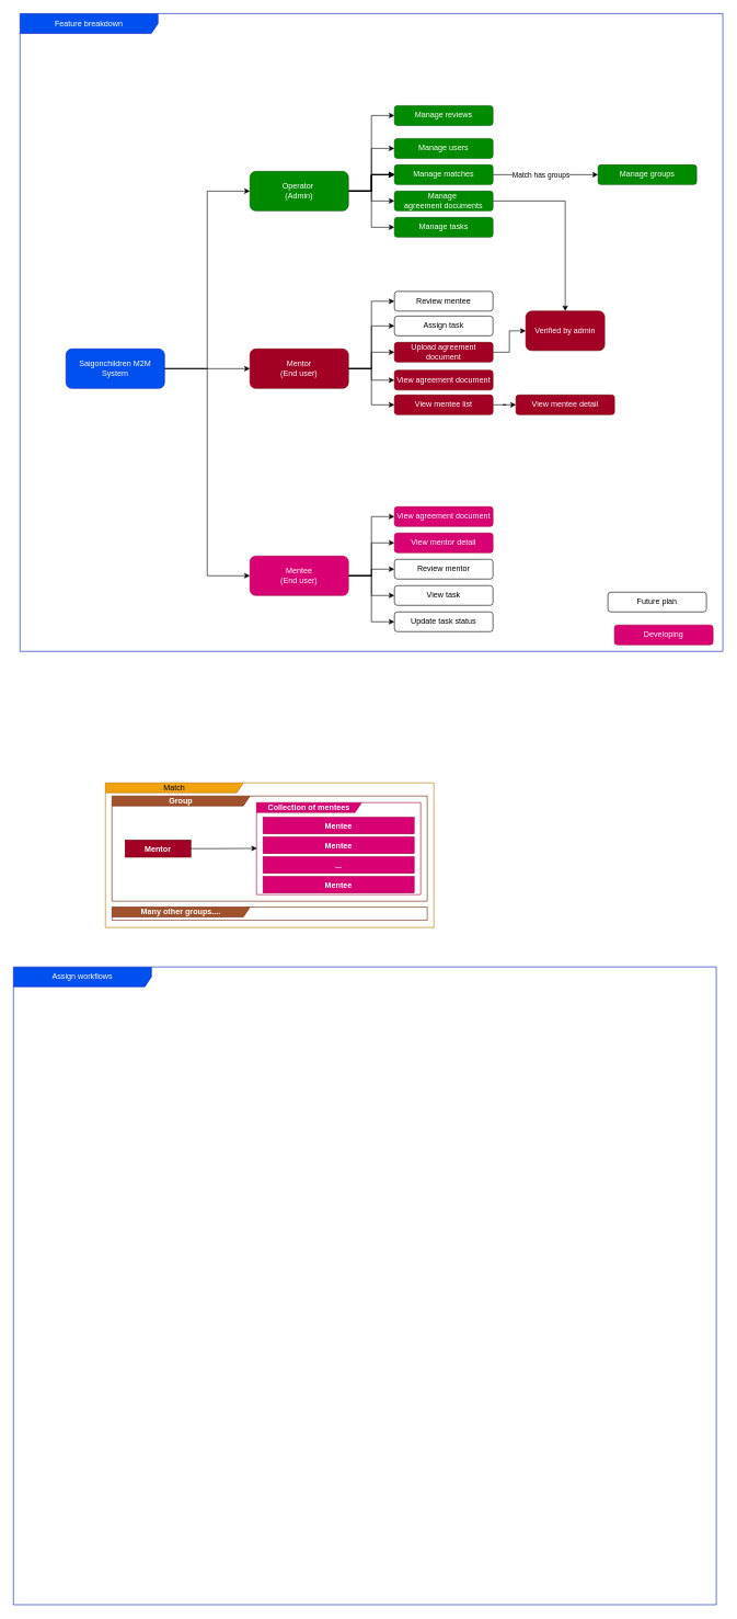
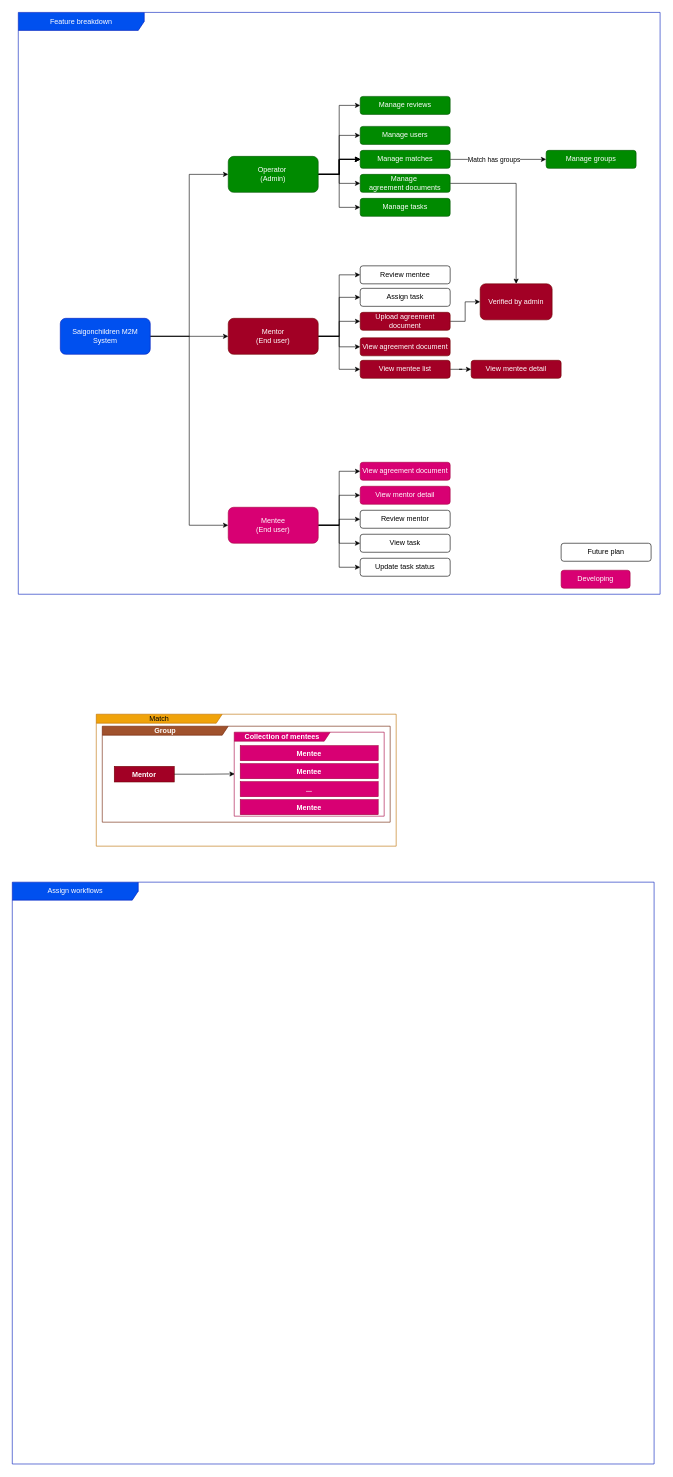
- <mxCell id="64" value="Future plan" style="rounded=1;whiteSpace=wrap;html=1;" vertex="1" parent="1"><mxGeometry x="925" y="900" width="150" height="30" as="geometry" /></mxCell>
+ <mxCell id="64" value="Future plan" style="rounded=1;whiteSpace=wrap;html=1;" vertex="1" parent="1"><mxGeometry x="935" y="905" width="150" height="30" as="geometry" /></mxCell>
- <mxCell id="65" value="Developing" style="rounded=1;whiteSpace=wrap;html=1;fillColor=#d80073;fontColor=#ffffff;strokeColor=#A50040;" vertex="1" parent="1"><mxGeometry x="935" y="950" width="150" height="30" as="geometry" /></mxCell>
+ <mxCell id="65" value="Developing" style="rounded=1;whiteSpace=wrap;html=1;fillColor=#d80073;fontColor=#ffffff;strokeColor=#A50040;" vertex="1" parent="1"><mxGeometry x="935" y="950" width="115" height="30" as="geometry" /></mxCell>
- <mxCell id="61" value="Many other groups...." style="shape=umlFrame;whiteSpace=wrap;html=1;pointerEvents=0;width=210;height=15;fillColor=#a0522d;fontColor=#ffffff;strokeColor=#6D1F00;fontStyle=1" parent="1" vertex="1"><mxGeometry y="1379" width="480" height="20" as="geometry" x="170" /></mxCell>
